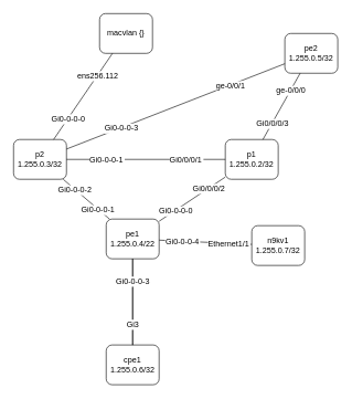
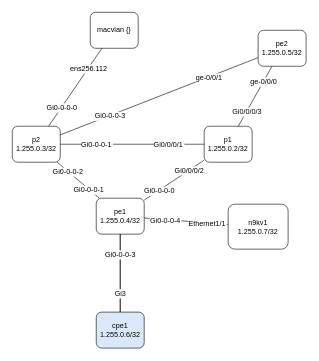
- <mxCell id="11" value="pe1 1.255.0.4/22" style="rounded=1;whiteSpace=wrap;html=1;" vertex="1" parent="1"><mxGeometry x="160" y="330" width="80" height="60" as="geometry" /></mxCell>
+ <mxCell id="11" value="pe1 1.255.0.4/32" style="rounded=1;whiteSpace=wrap;html=1;" vertex="1" parent="1"><mxGeometry x="160" y="330" width="80" height="60" as="geometry" /></mxCell>
- <mxCell id="32" value="n9kv1 1.255.0.7/32" style="rounded=1;whiteSpace=wrap;html=1;" vertex="1" parent="1"><mxGeometry x="380" y="340" width="80" height="60" as="geometry" /></mxCell>
+ <mxCell id="32" value="n9kv1 1.255.0.7/32" style="rounded=1;whiteSpace=wrap;html=1;" vertex="1" parent="1"><mxGeometry x="380" y="340" width="100" height="75" as="geometry" /></mxCell>
- <mxCell id="25" value="cpe1 1.255.0.6/32" style="rounded=1;whiteSpace=wrap;html=1;" vertex="1" parent="1"><mxGeometry x="160" y="520" width="80" height="60" as="geometry" /></mxCell>
+ <mxCell id="25" value="cpe1 1.255.0.6/32" style="rounded=1;whiteSpace=wrap;html=1;fillColor=#dae8fc;" vertex="1" parent="1"><mxGeometry x="160" y="520" width="80" height="60" as="geometry" /></mxCell>
